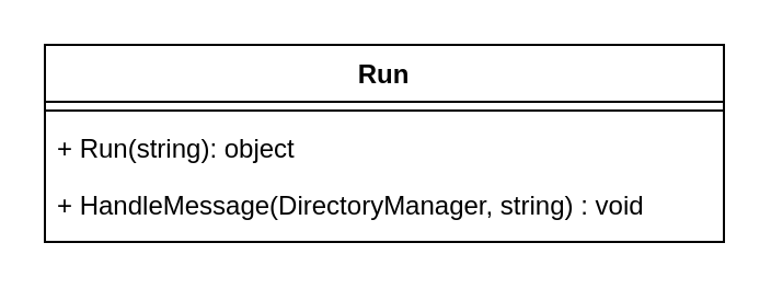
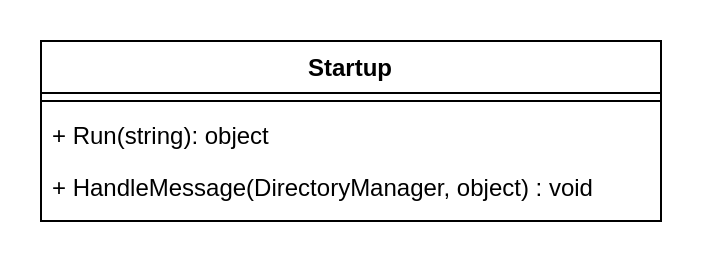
- <mxCell id="2" value="Run" style="swimlane;fontStyle=1;align=center;verticalAlign=top;childLayout=stackLayout;horizontal=1;startSize=26;horizontalStack=0;resizeParent=1;resizeParentMax=0;resizeLast=0;collapsible=1;marginBottom=0;whiteSpace=wrap;" vertex="1" parent="1"><mxGeometry x="20" y="20" width="310" height="90" as="geometry" /></mxCell>
+ <mxCell id="2" value="Startup" style="swimlane;fontStyle=1;align=center;verticalAlign=top;childLayout=stackLayout;horizontal=1;startSize=26;horizontalStack=0;resizeParent=1;resizeParentMax=0;resizeLast=0;collapsible=1;marginBottom=0;whiteSpace=wrap;" vertex="1" parent="1"><mxGeometry x="20" y="20" width="310" height="90" as="geometry" /></mxCell>
- <mxCell id="5" value="+ HandleMessage(DirectoryManager, string) : void" style="text;strokeColor=none;fillColor=none;align=left;verticalAlign=top;spacingLeft=4;spacingRight=4;overflow=hidden;rotatable=0;points=[[0,0.5],[1,0.5]];portConstraint=eastwest;whiteSpace=wrap;" vertex="1" parent="2"><mxGeometry y="60" width="310" height="30" as="geometry" /></mxCell>
+ <mxCell id="5" value="+ HandleMessage(DirectoryManager, object) : void" style="text;strokeColor=none;fillColor=none;align=left;verticalAlign=top;spacingLeft=4;spacingRight=4;overflow=hidden;rotatable=0;points=[[0,0.5],[1,0.5]];portConstraint=eastwest;whiteSpace=wrap;" vertex="1" parent="2"><mxGeometry y="60" width="310" height="30" as="geometry" /></mxCell>
